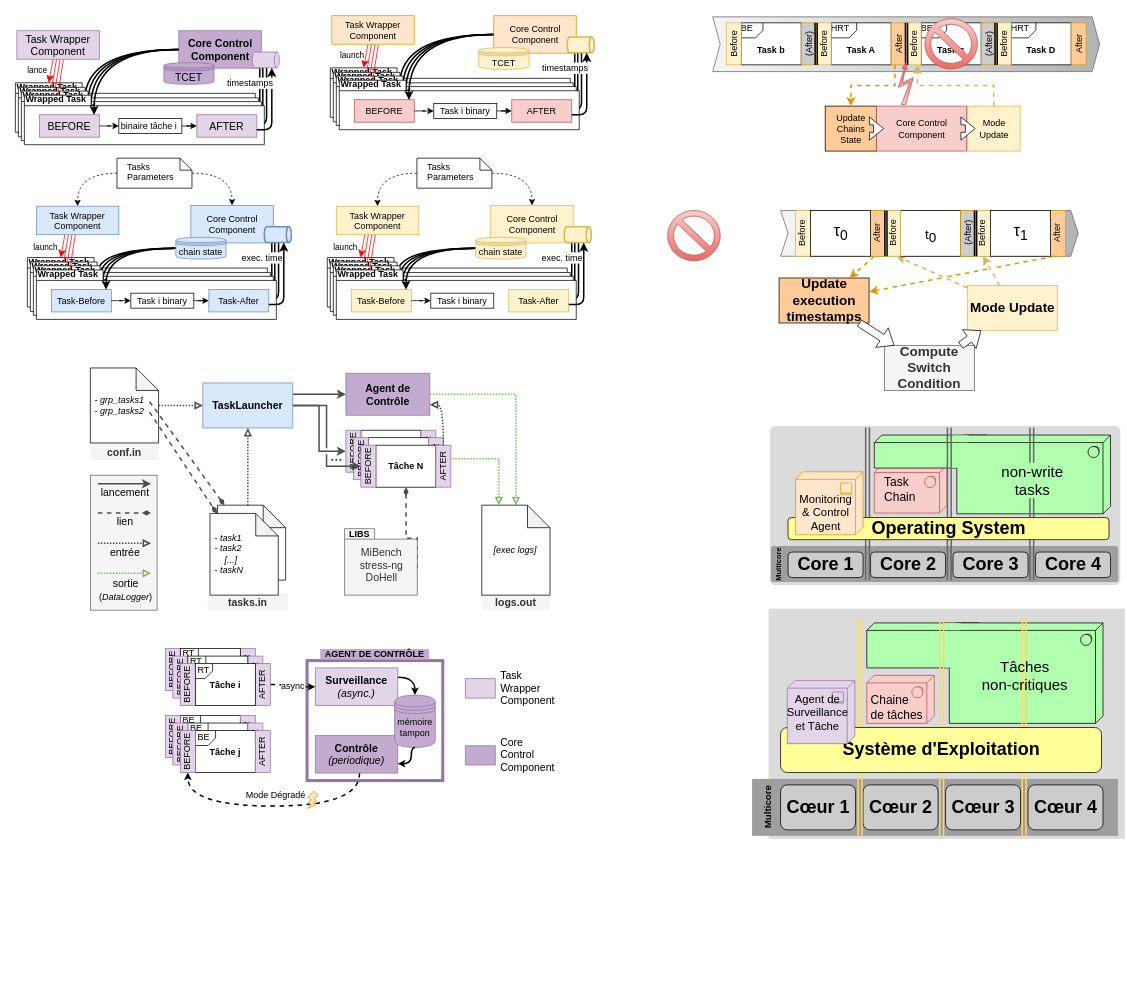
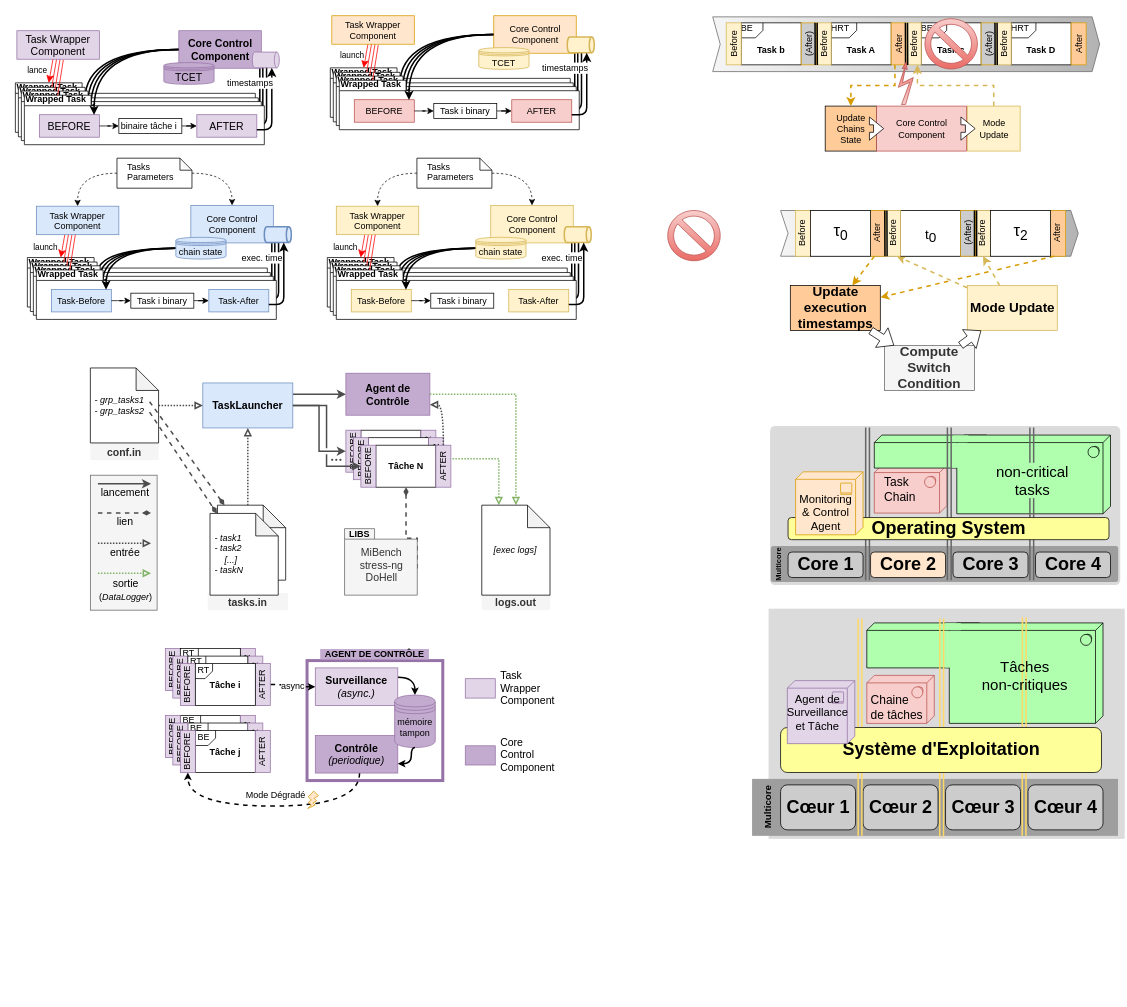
- <mxCell id="190" value="&lt;div align=&quot;center&quot;&gt;&lt;/div&gt;&lt;span style=&quot;font-size: 22px&quot;&gt;&lt;div style=&quot;text-align: center ; font-size: 12px&quot;&gt;&lt;span&gt;&lt;br&gt;&lt;/span&gt;&lt;/div&gt;&lt;div style=&quot;text-align: center&quot;&gt;&lt;span&gt;τ&lt;/span&gt;&lt;span&gt;&lt;sub&gt;1&lt;/sub&gt;&lt;/span&gt;&lt;/div&gt;&lt;/span&gt;" style="html=1;strokeWidth=1;shape=mxgraph.sysml.package;html=1;overflow=fill;whiteSpace=wrap;fillColor=#ffffff;align=left;strokeColor=#000000;labelX=10;fontSize=16;fontFamily=Liberation Sans;" parent="1" vertex="1"><mxGeometry x="1320.5" y="279.75" width="80" height="61" as="geometry" /></mxCell>
+ <mxCell id="190" value="&lt;div align=&quot;center&quot;&gt;&lt;/div&gt;&lt;span style=&quot;font-size: 22px&quot;&gt;&lt;div style=&quot;text-align: center ; font-size: 12px&quot;&gt;&lt;span&gt;&lt;br&gt;&lt;/span&gt;&lt;/div&gt;&lt;div style=&quot;text-align: center&quot;&gt;&lt;span&gt;τ&lt;/span&gt;&lt;span&gt;&lt;sub&gt;2&lt;/sub&gt;&lt;/span&gt;&lt;/div&gt;&lt;/span&gt;" style="html=1;strokeWidth=1;shape=mxgraph.sysml.package;html=1;overflow=fill;whiteSpace=wrap;fillColor=#ffffff;align=left;strokeColor=#000000;labelX=10;fontSize=16;fontFamily=Liberation Sans;" parent="1" vertex="1"><mxGeometry x="1320.5" y="279.75" width="80" height="61" as="geometry" /></mxCell>
- <mxCell id="133" value="Update execution timestamps" style="rounded=0;whiteSpace=wrap;html=1;strokeWidth=1;fillColor=#FFCC99;align=center;fontSize=18;fontStyle=1" parent="1" vertex="1"><mxGeometry x="1038.5" y="369.75" width="120" height="60" as="geometry" /></mxCell>
+ <mxCell id="133" value="Update execution timestamps" style="rounded=0;whiteSpace=wrap;html=1;strokeWidth=1;fillColor=#FFCC99;align=center;fontSize=18;fontStyle=1" parent="1" vertex="1"><mxGeometry x="1053.5" y="379.75" width="120" height="60" as="geometry" /></mxCell>
- <mxCell id="189" value="non-write&lt;br style=&quot;font-size: 20px;&quot;&gt;tasks" style="text;html=1;fontSize=20;align=center;verticalAlign=middle;fillColor=#AFFFAF;" parent="1" vertex="1"><mxGeometry x="1310.5" y="616.25" width="130" height="47" as="geometry" /></mxCell>
+ <mxCell id="189" value="non-critical&lt;br style=&quot;font-size: 20px;&quot;&gt;tasks" style="text;html=1;fontSize=20;align=center;verticalAlign=middle;fillColor=#AFFFAF;" parent="1" vertex="1"><mxGeometry x="1310.5" y="616.25" width="130" height="47" as="geometry" /></mxCell>
- <mxCell id="176" value="Core 2" style="rounded=1;whiteSpace=wrap;html=1;fontFamily=Helvetica;fontSize=24;fontColor=#000000;align=center;strokeColor=#000000;fillColor=#CCCCCC;fontStyle=1;" parent="1" vertex="1"><mxGeometry x="1160.5" y="735.25" width="100" height="34" as="geometry" /></mxCell>
+ <mxCell id="176" value="Core 2" style="rounded=1;whiteSpace=wrap;html=1;fontFamily=Helvetica;fontSize=24;fontColor=#000000;align=center;strokeColor=#000000;fillColor=#ffe6cc;fontStyle=1;" parent="1" vertex="1"><mxGeometry x="1160.5" y="735.25" width="100" height="34" as="geometry" /></mxCell>
